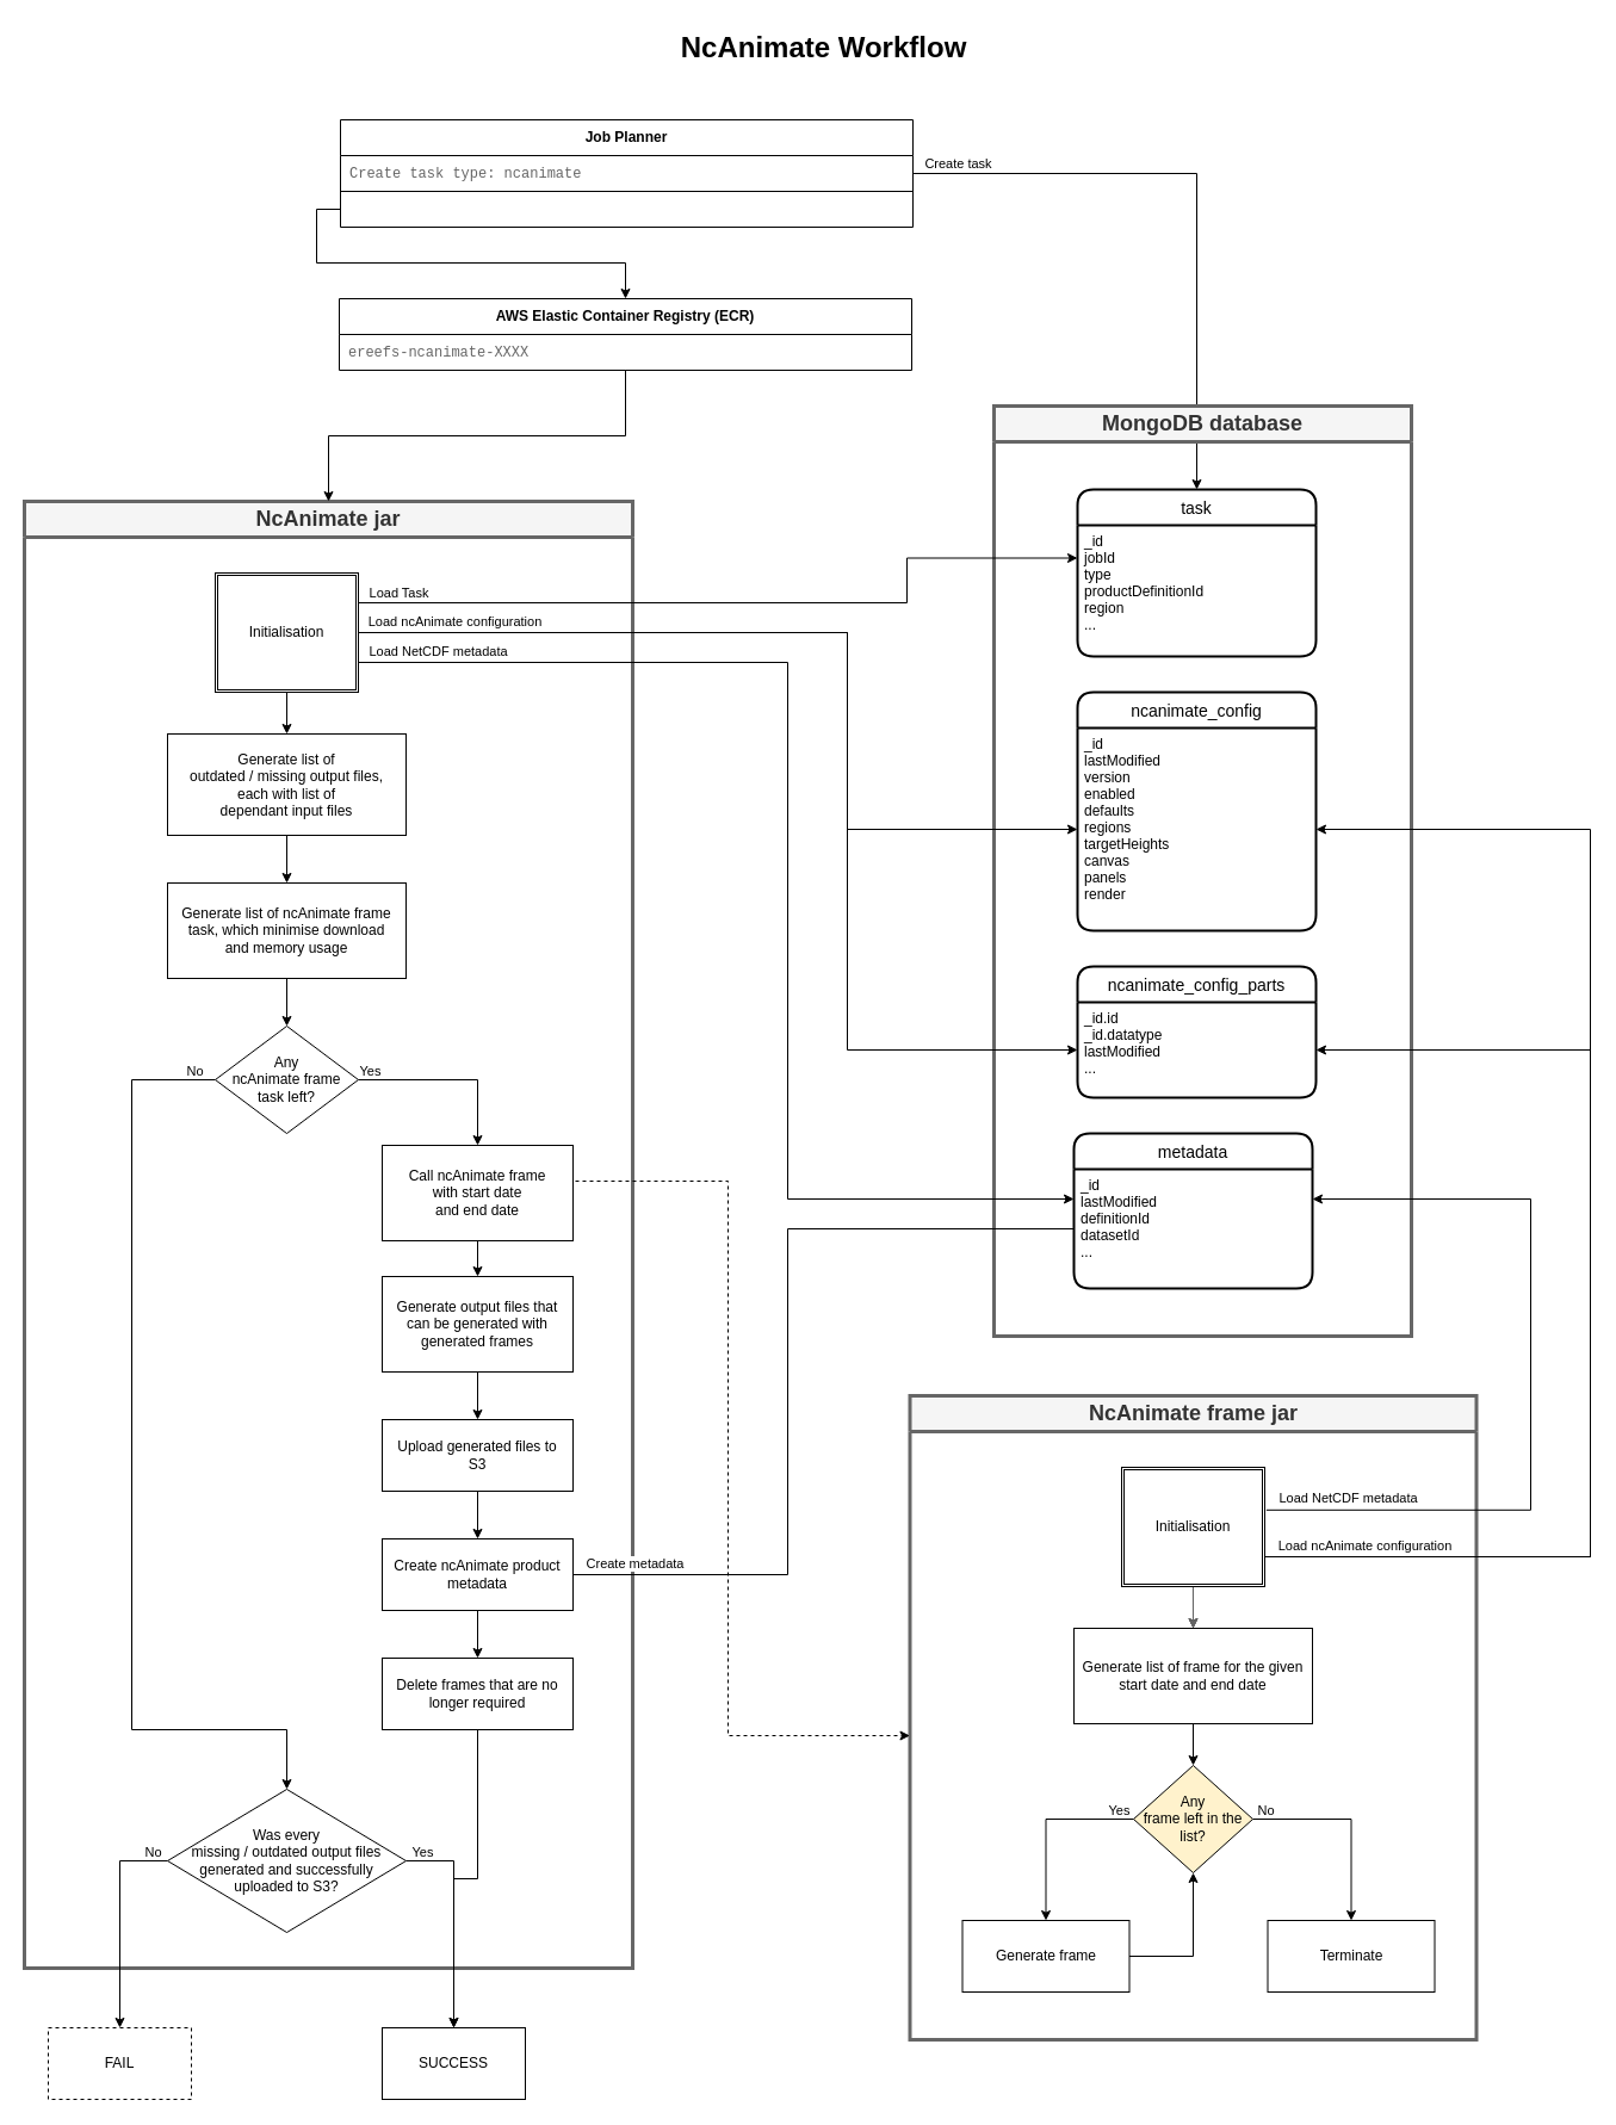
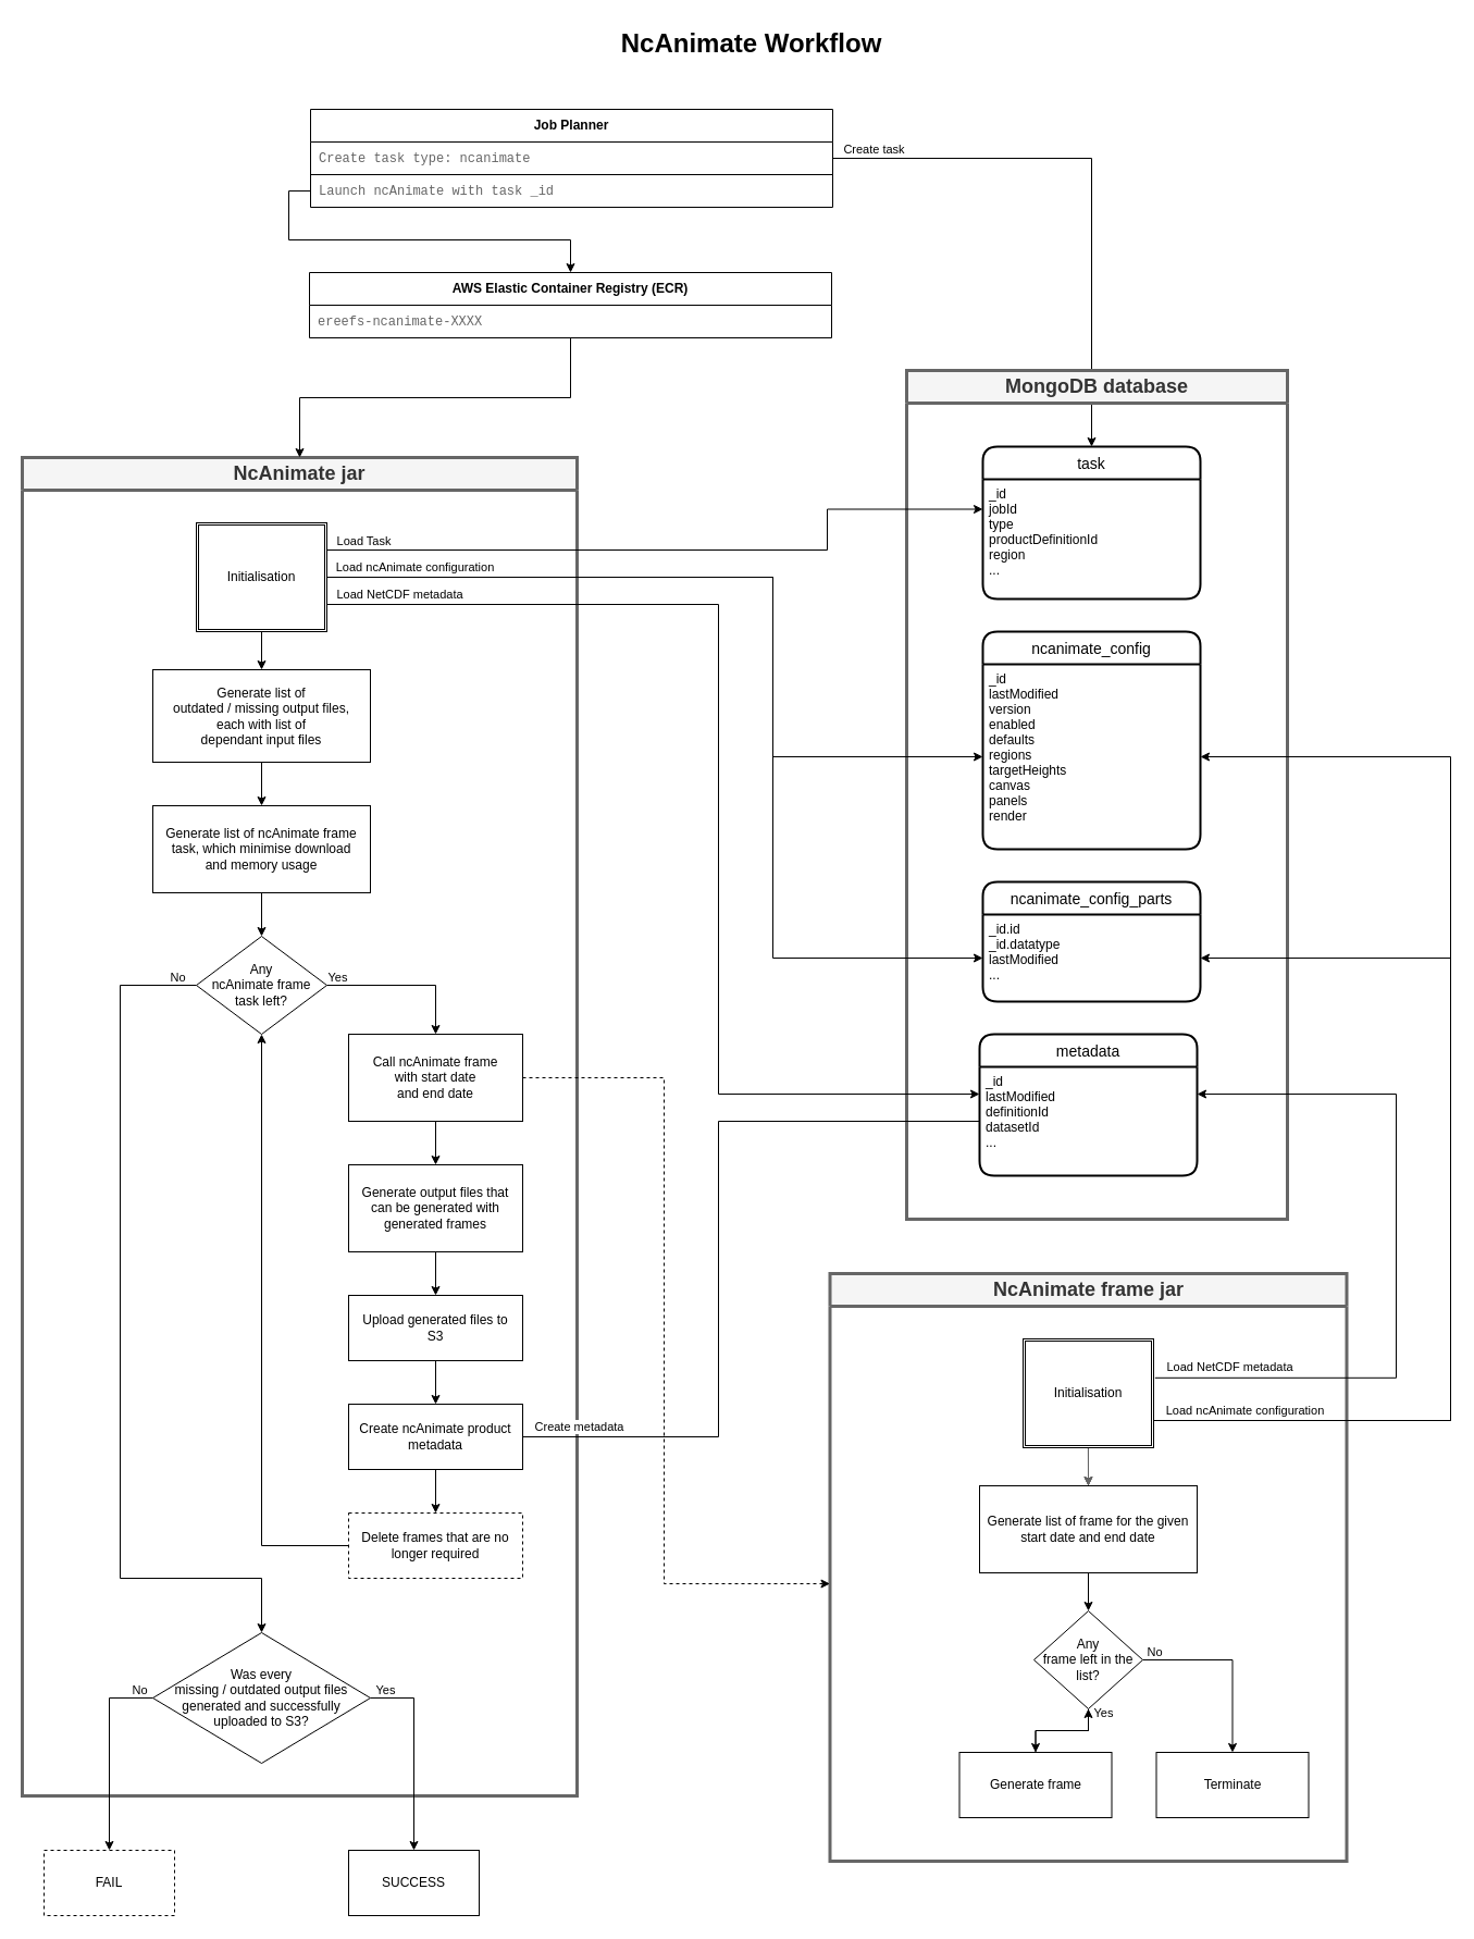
+ <mxCell id="17" value="&lt;font color=&quot;#666666&quot; face=&quot;Courier New&quot;&gt;Launch ncAnimate with task _id&lt;/font&gt;" style="shape=partialRectangle;html=1;whiteSpace=wrap;connectable=0;fillColor=none;top=0;left=0;bottom=0;right=0;overflow=hidden;align=left;spacingLeft=6;" parent="16" vertex="1"><mxGeometry width="480" height="30" as="geometry" /></mxCell>
- <mxCell id="52" value="Call ncAnimate frame&lt;br&gt;with start date&lt;br&gt;and end date" style="rounded=0;whiteSpace=wrap;html=1;spacingLeft=6;spacingRight=6;" parent="1" vertex="1"><mxGeometry x="320" y="960" width="160" height="80" as="geometry" /></mxCell>
+ <mxCell id="52" value="Call ncAnimate frame&lt;br&gt;with start date&lt;br&gt;and end date" style="rounded=0;whiteSpace=wrap;html=1;spacingLeft=6;spacingRight=6;" parent="1" vertex="1"><mxGeometry x="320" y="950" width="160" height="80" as="geometry" /></mxCell>
- <mxCell id="56" value="Delete frames that are no longer required" style="rounded=0;whiteSpace=wrap;html=1;spacingLeft=6;spacingRight=6;" parent="1" vertex="1"><mxGeometry x="320" y="1390" width="160" height="60" as="geometry" /></mxCell>
+ <mxCell id="56" value="Delete frames that are no longer required" style="rounded=0;whiteSpace=wrap;html=1;spacingLeft=6;spacingRight=6;dashed=1;" parent="1" vertex="1"><mxGeometry x="320" y="1390" width="160" height="60" as="geometry" /></mxCell>
- <mxCell id="55" style="edgeStyle=orthogonalEdgeStyle;rounded=0;orthogonalLoop=1;jettySize=auto;html=1;" parent="1" source="56" target="29" edge="1"><mxGeometry relative="1" as="geometry" /></mxCell>
+ <mxCell id="55" style="edgeStyle=orthogonalEdgeStyle;rounded=0;orthogonalLoop=1;jettySize=auto;html=1;entryX=0.5;entryY=1;entryDx=0;entryDy=0;" parent="1" source="56" target="49" edge="1"><mxGeometry relative="1" as="geometry" /></mxCell>
- <mxCell id="75" value="Any&lt;br&gt;frame left in the list?" style="rhombus;whiteSpace=wrap;html=1;fillColor=#fff2cc;" parent="1" vertex="1"><mxGeometry x="950" y="1480" width="100" height="90" as="geometry" /></mxCell>
+ <mxCell id="75" value="Any&lt;br&gt;frame left in the list?" style="rhombus;whiteSpace=wrap;html=1;" parent="1" vertex="1"><mxGeometry x="950" y="1480" width="100" height="90" as="geometry" /></mxCell>
- <mxCell id="78" value="Generate frame" style="rounded=0;whiteSpace=wrap;html=1;spacingLeft=6;spacingRight=6;" parent="1" vertex="1"><mxGeometry x="806.5" y="1610" width="140" height="60" as="geometry" /></mxCell>
+ <mxCell id="78" value="Generate frame" style="rounded=0;whiteSpace=wrap;html=1;spacingLeft=6;spacingRight=6;" parent="1" vertex="1"><mxGeometry x="881.5" y="1610" width="140" height="60" as="geometry" /></mxCell>
